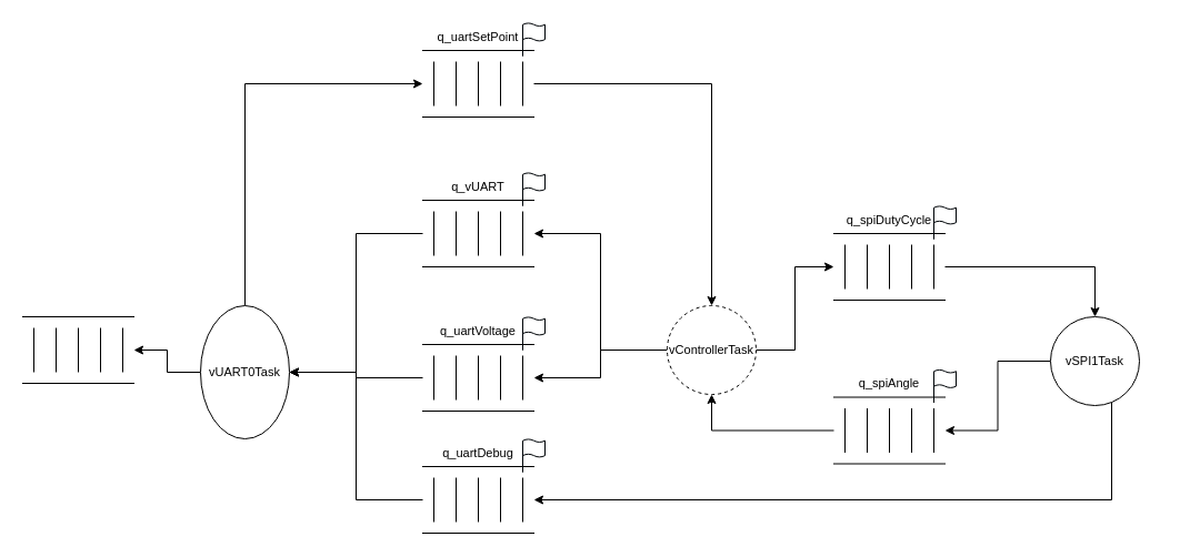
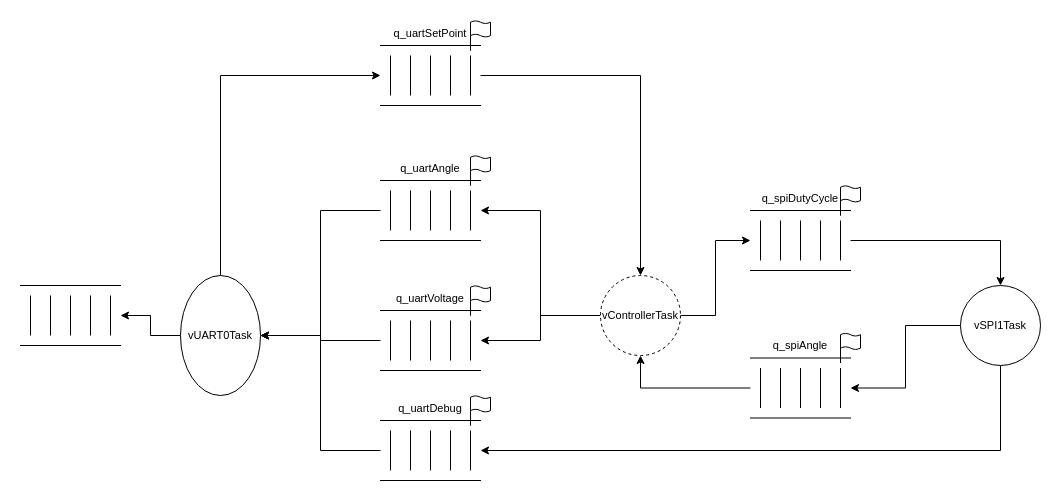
- <mxCell id="30" value="&lt;font style=&quot;font-size: 11px;&quot;&gt;q_vUART&lt;/font&gt;" style="text;html=1;strokeColor=none;fillColor=none;align=center;verticalAlign=middle;whiteSpace=wrap;rounded=0;" vertex="1" parent="22"><mxGeometry width="100" height="25" as="geometry" /></mxCell>
+ <mxCell id="30" value="&lt;font style=&quot;font-size: 11px;&quot;&gt;q_uartAngle&lt;/font&gt;" style="text;html=1;strokeColor=none;fillColor=none;align=center;verticalAlign=middle;whiteSpace=wrap;rounded=0;" vertex="1" parent="22"><mxGeometry width="100" height="25" as="geometry" /></mxCell>
- <mxCell id="7" value="&lt;font style=&quot;font-size: 11px;&quot;&gt;vSPI1Task&lt;/font&gt;" style="ellipse;whiteSpace=wrap;html=1;aspect=fixed;" vertex="1" parent="1"><mxGeometry x="945" y="285" width="80" height="80" as="geometry" /></mxCell>
+ <mxCell id="7" value="&lt;font style=&quot;font-size: 11px;&quot;&gt;vSPI1Task&lt;/font&gt;" style="ellipse;whiteSpace=wrap;html=1;aspect=fixed;" vertex="1" parent="1"><mxGeometry x="960" y="285" width="80" height="80" as="geometry" /></mxCell>
